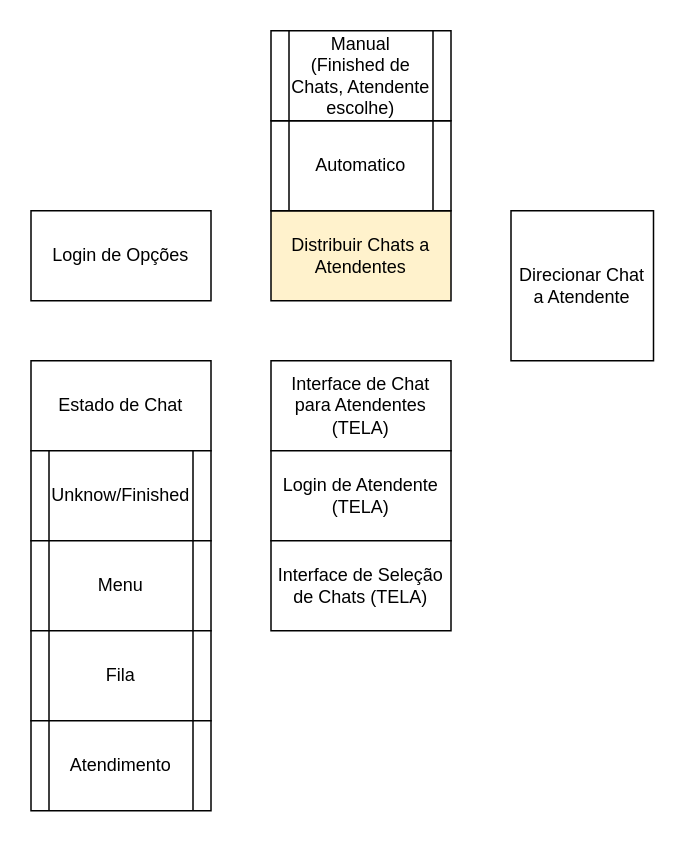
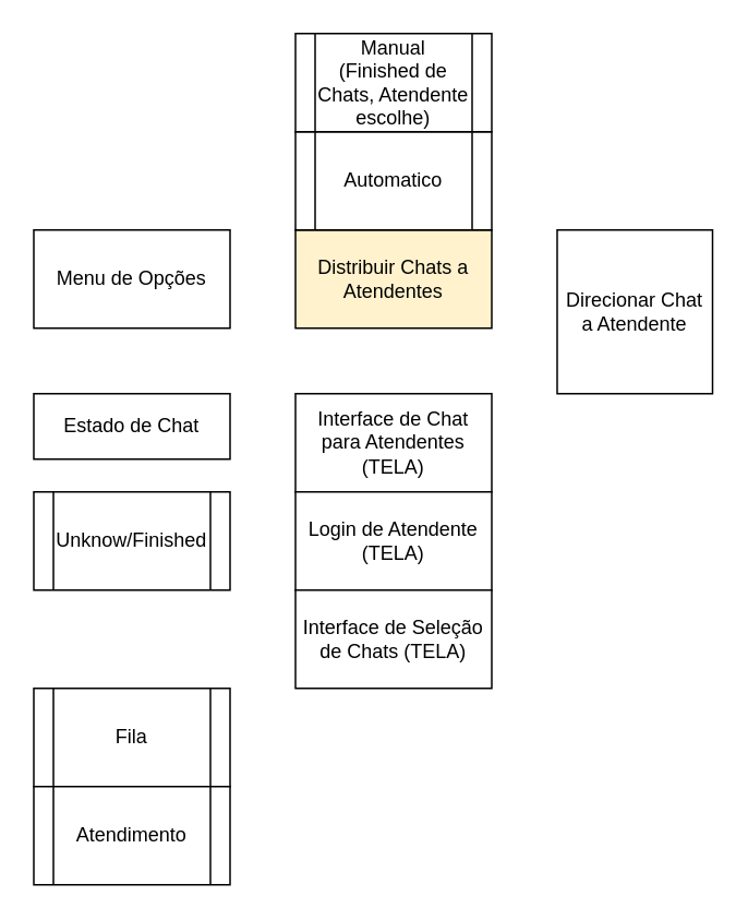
- <mxCell id="2" value="Login de Opções" style="rounded=0;whiteSpace=wrap;html=1;" vertex="1" parent="1"><mxGeometry x="20" y="140" width="120" height="60" as="geometry" /></mxCell>
+ <mxCell id="2" value="Menu de Opções" style="rounded=0;whiteSpace=wrap;html=1;" vertex="1" parent="1"><mxGeometry x="20" y="140" width="120" height="60" as="geometry" /></mxCell>
- <mxCell id="7" value="Estado de Chat" style="rounded=0;whiteSpace=wrap;html=1;" vertex="1" parent="1"><mxGeometry x="20" y="240" width="120" height="60" as="geometry" /></mxCell>
+ <mxCell id="7" value="Estado de Chat" style="rounded=0;whiteSpace=wrap;html=1;" vertex="1" parent="1"><mxGeometry x="20" y="240" width="120" height="40" as="geometry" /></mxCell>
- <mxCell id="9" value="Menu" style="shape=process;whiteSpace=wrap;html=1;backgroundOutline=1;" vertex="1" parent="1"><mxGeometry x="20" y="360" width="120" height="60" as="geometry" /></mxCell>
